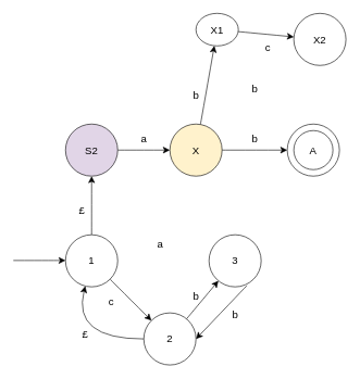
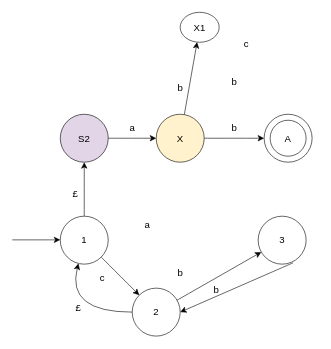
- <mxCell id="11" style="edgeStyle=none;curved=1;rounded=0;orthogonalLoop=1;jettySize=auto;html=1;fontSize=12;startSize=8;endSize=8;" edge="1" parent="1" source="12" target="14"><mxGeometry relative="1" as="geometry" /></mxCell>
- <mxCell id="14" value="X2" style="ellipse;whiteSpace=wrap;html=1;fontSize=16;" vertex="1" parent="1"><mxGeometry x="450" y="20" width="80" height="80" as="geometry" /></mxCell>
- <mxCell id="24" value="3" style="ellipse;whiteSpace=wrap;html=1;fontSize=16;" vertex="1" parent="1"><mxGeometry x="320" y="360" width="80" height="80" as="geometry" /></mxCell>
+ <mxCell id="24" value="3" style="ellipse;whiteSpace=wrap;html=1;fontSize=16;" vertex="1" parent="1"><mxGeometry x="430" y="360" width="80" height="80" as="geometry" /></mxCell>
